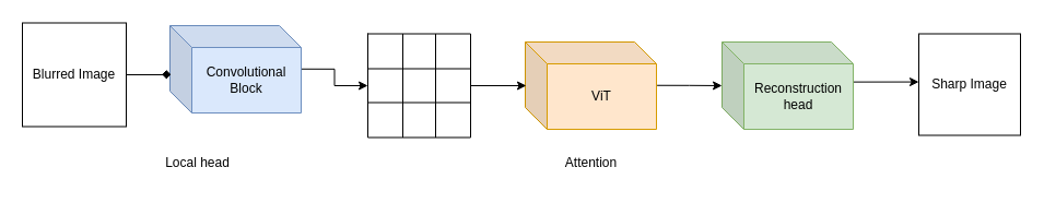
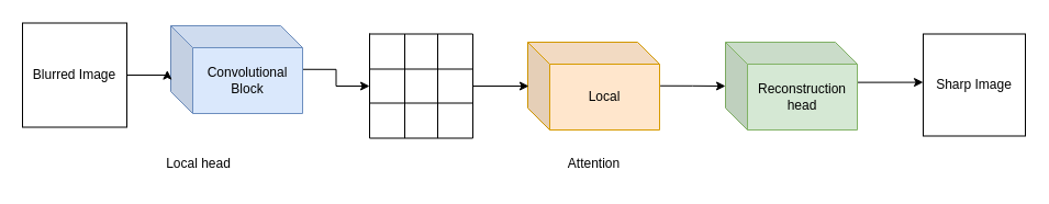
- <mxCell id="24" style="edgeStyle=orthogonalEdgeStyle;rounded=0;orthogonalLoop=1;jettySize=auto;html=1;exitX=1;exitY=0.5;exitDx=0;exitDy=0;entryX=-0.027;entryY=0.507;entryDx=0;entryDy=0;entryPerimeter=0;endArrow=diamond;" edge="1" parent="1" source="5" target="3"><mxGeometry relative="1" as="geometry" /></mxCell>
+ <mxCell id="24" style="edgeStyle=orthogonalEdgeStyle;rounded=0;orthogonalLoop=1;jettySize=auto;html=1;exitX=1;exitY=0.5;exitDx=0;exitDy=0;entryX=-0.027;entryY=0.507;entryDx=0;entryDy=0;entryPerimeter=0;" edge="1" parent="1" source="5" target="3"><mxGeometry relative="1" as="geometry" /></mxCell>
- <mxCell id="4" value="ViT" style="shape=cube;whiteSpace=wrap;html=1;boundedLbl=1;backgroundOutline=1;darkOpacity=0.05;darkOpacity2=0.1;fillColor=#ffe6cc;strokeColor=#d79b00;" vertex="1" parent="1"><mxGeometry x="480" y="38" width="120" height="80" as="geometry" /></mxCell>
+ <mxCell id="4" value="Local" style="shape=cube;whiteSpace=wrap;html=1;boundedLbl=1;backgroundOutline=1;darkOpacity=0.05;darkOpacity2=0.1;fillColor=#ffe6cc;strokeColor=#d79b00;" vertex="1" parent="1"><mxGeometry x="480" y="38" width="120" height="80" as="geometry" /></mxCell>
